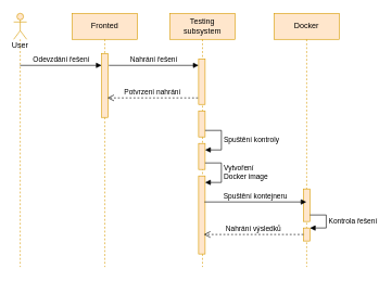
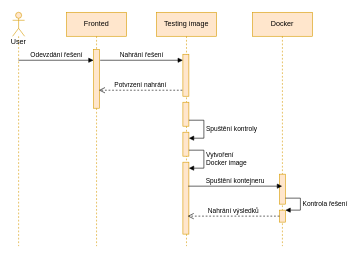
- <mxCell id="5" value="Testing subsystem" style="shape=umlLifeline;perimeter=lifelinePerimeter;whiteSpace=wrap;html=1;container=1;collapsible=0;recursiveResize=0;outlineConnect=0;fillColor=#ffe6cc;strokeColor=#d79b00;" vertex="1" parent="1"><mxGeometry x="260" y="20" width="100" height="390" as="geometry" /></mxCell>
+ <mxCell id="5" value="Testing image" style="shape=umlLifeline;perimeter=lifelinePerimeter;whiteSpace=wrap;html=1;container=1;collapsible=0;recursiveResize=0;outlineConnect=0;fillColor=#ffe6cc;strokeColor=#d79b00;" vertex="1" parent="1"><mxGeometry x="260" y="20" width="100" height="390" as="geometry" /></mxCell>
